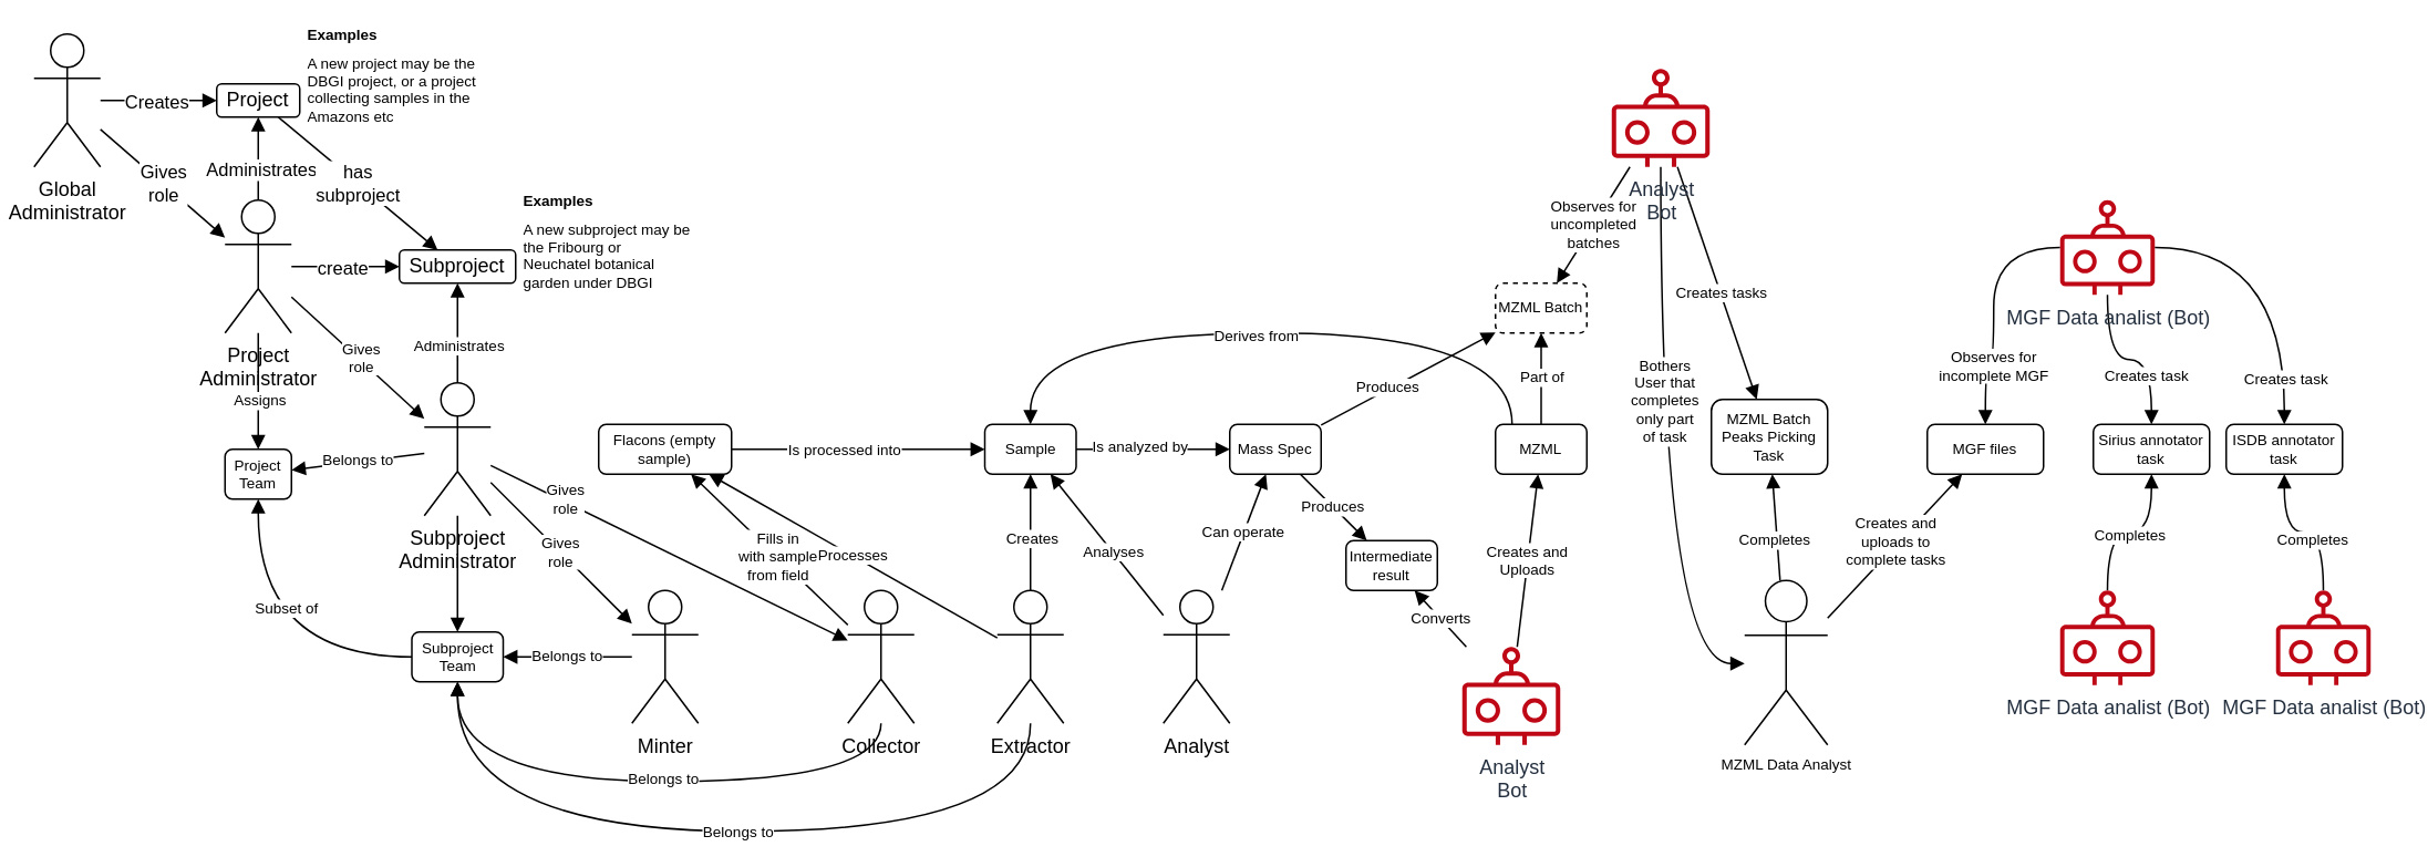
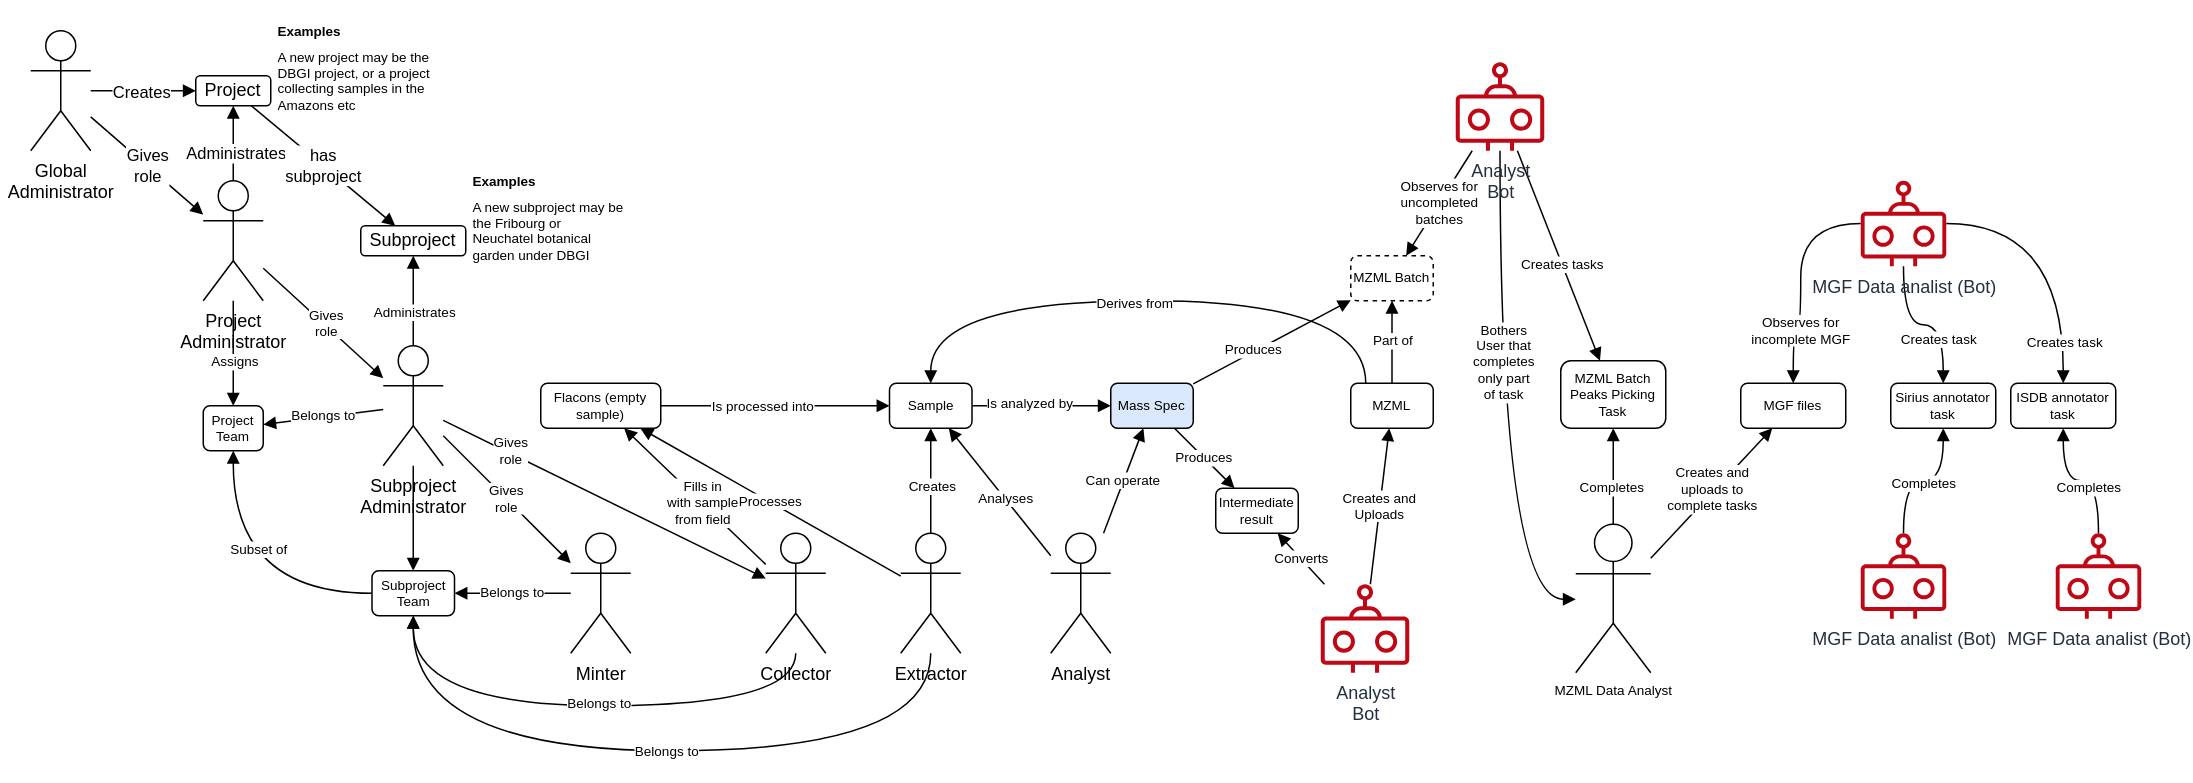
- <mxCell id="8" style="edgeStyle=none;rounded=0;orthogonalLoop=1;jettySize=auto;html=1;endArrow=block;endFill=1;" edge="1" parent="1" source="14" target="17"><mxGeometry relative="1" as="geometry" /></mxCell>
- <mxCell id="9" value="create" style="edgeLabel;html=1;align=center;verticalAlign=middle;resizable=0;points=[];" vertex="1" connectable="0" parent="8"><mxGeometry x="-0.089" relative="1" as="geometry"><mxPoint as="offset" /></mxGeometry></mxCell>
- <mxCell id="66" value="MZML Batch Peaks Picking Task" style="rounded=1;whiteSpace=wrap;html=1;fontSize=9;" vertex="1" parent="1"><mxGeometry x="1030" y="240" width="70" height="45" as="geometry" /></mxCell>
+ <mxCell id="66" value="MZML Batch Peaks Picking Task" style="rounded=1;whiteSpace=wrap;html=1;fontSize=9;" vertex="1" parent="1"><mxGeometry x="1040" y="240" width="70" height="45" as="geometry" /></mxCell>
- <mxCell id="57" value="Mass Spec" style="rounded=1;whiteSpace=wrap;html=1;fontSize=9;" vertex="1" parent="1"><mxGeometry x="740" y="255" width="55" height="30" as="geometry" /></mxCell>
+ <mxCell id="57" value="Mass Spec" style="rounded=1;whiteSpace=wrap;html=1;fontSize=9;fillColor=#dae8fc;" vertex="1" parent="1"><mxGeometry x="740" y="255" width="55" height="30" as="geometry" /></mxCell>
